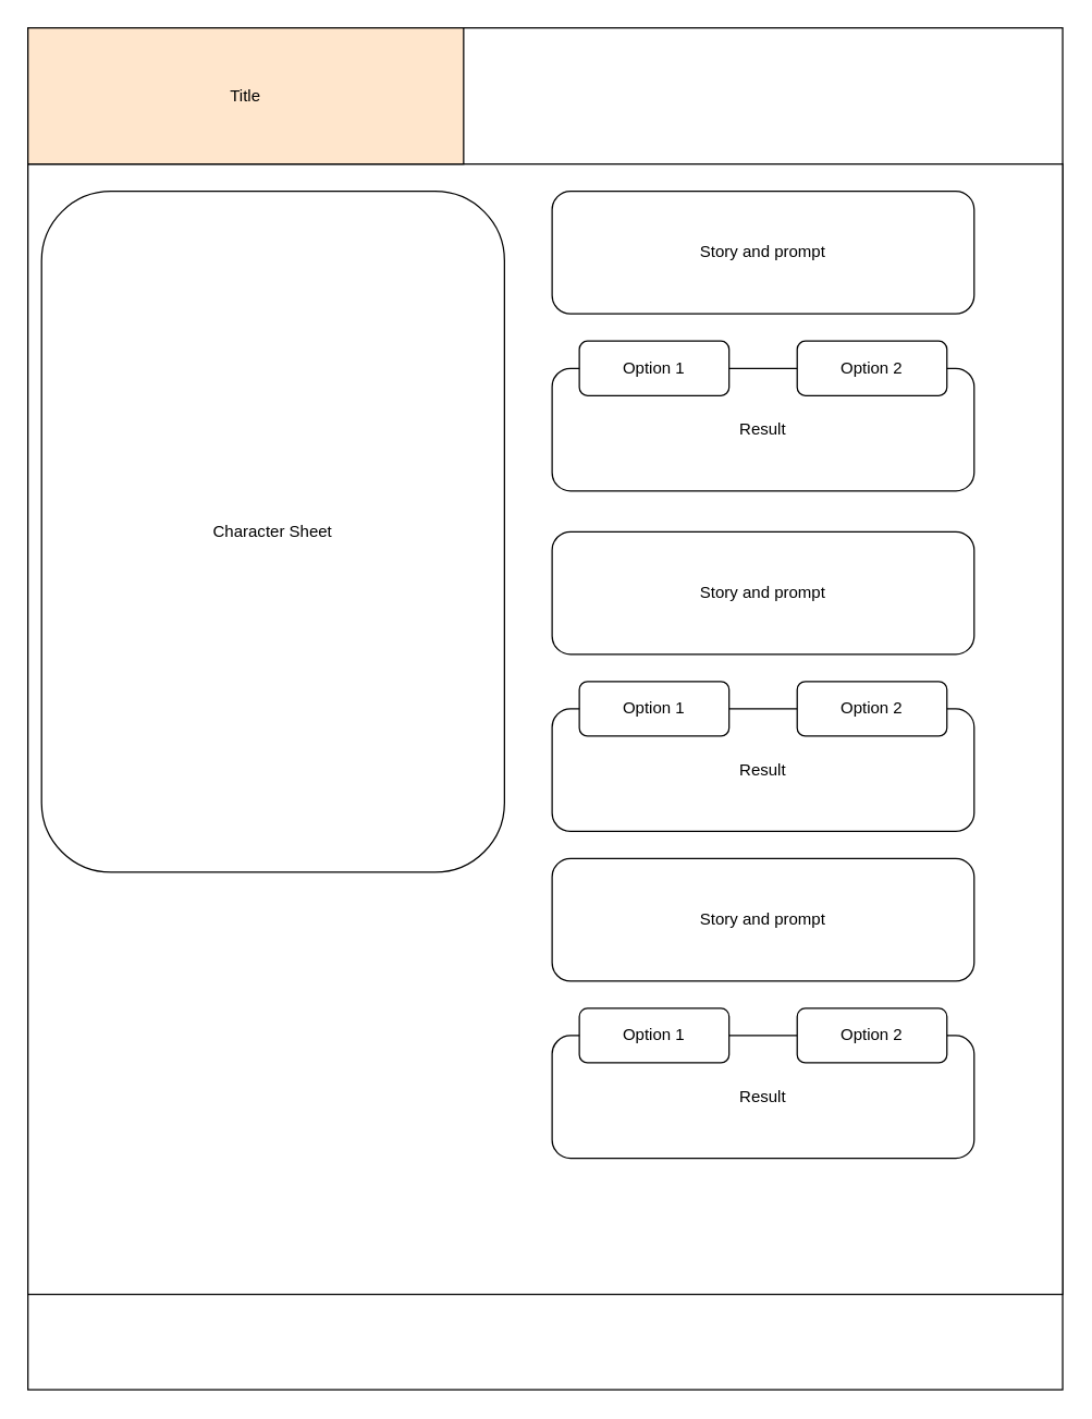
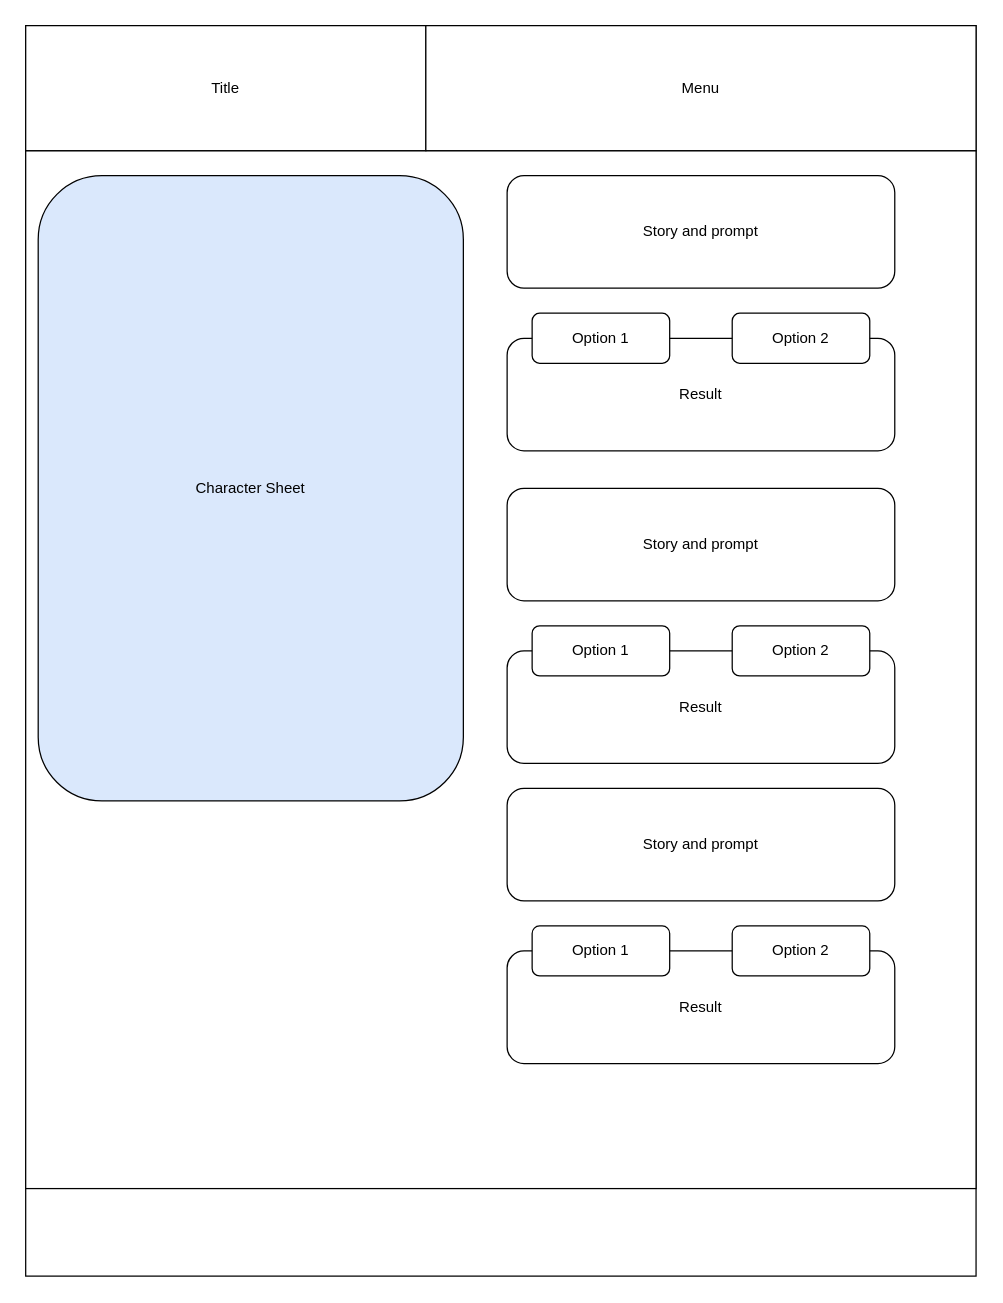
- <mxCell id="4" value="Title" style="rounded=0;whiteSpace=wrap;html=1;fillColor=#ffe6cc;" vertex="1" parent="1"><mxGeometry x="20" y="20" width="320" height="100" as="geometry" /></mxCell>
+ <mxCell id="4" value="Title" style="rounded=0;whiteSpace=wrap;html=1;" vertex="1" parent="1"><mxGeometry x="20" y="20" width="320" height="100" as="geometry" /></mxCell>
+ <mxCell id="18" value="Menu" style="rounded=0;whiteSpace=wrap;html=1;" vertex="1" parent="1"><mxGeometry x="340" y="20" width="440" height="100" as="geometry" /></mxCell>
- <mxCell id="9" value="Character Sheet" style="rounded=1;whiteSpace=wrap;html=1;" vertex="1" parent="1"><mxGeometry x="30" y="140" width="340" height="500" as="geometry" /></mxCell>
+ <mxCell id="9" value="Character Sheet" style="rounded=1;whiteSpace=wrap;html=1;fillColor=#dae8fc;" vertex="1" parent="1"><mxGeometry x="30" y="140" width="340" height="500" as="geometry" /></mxCell>
